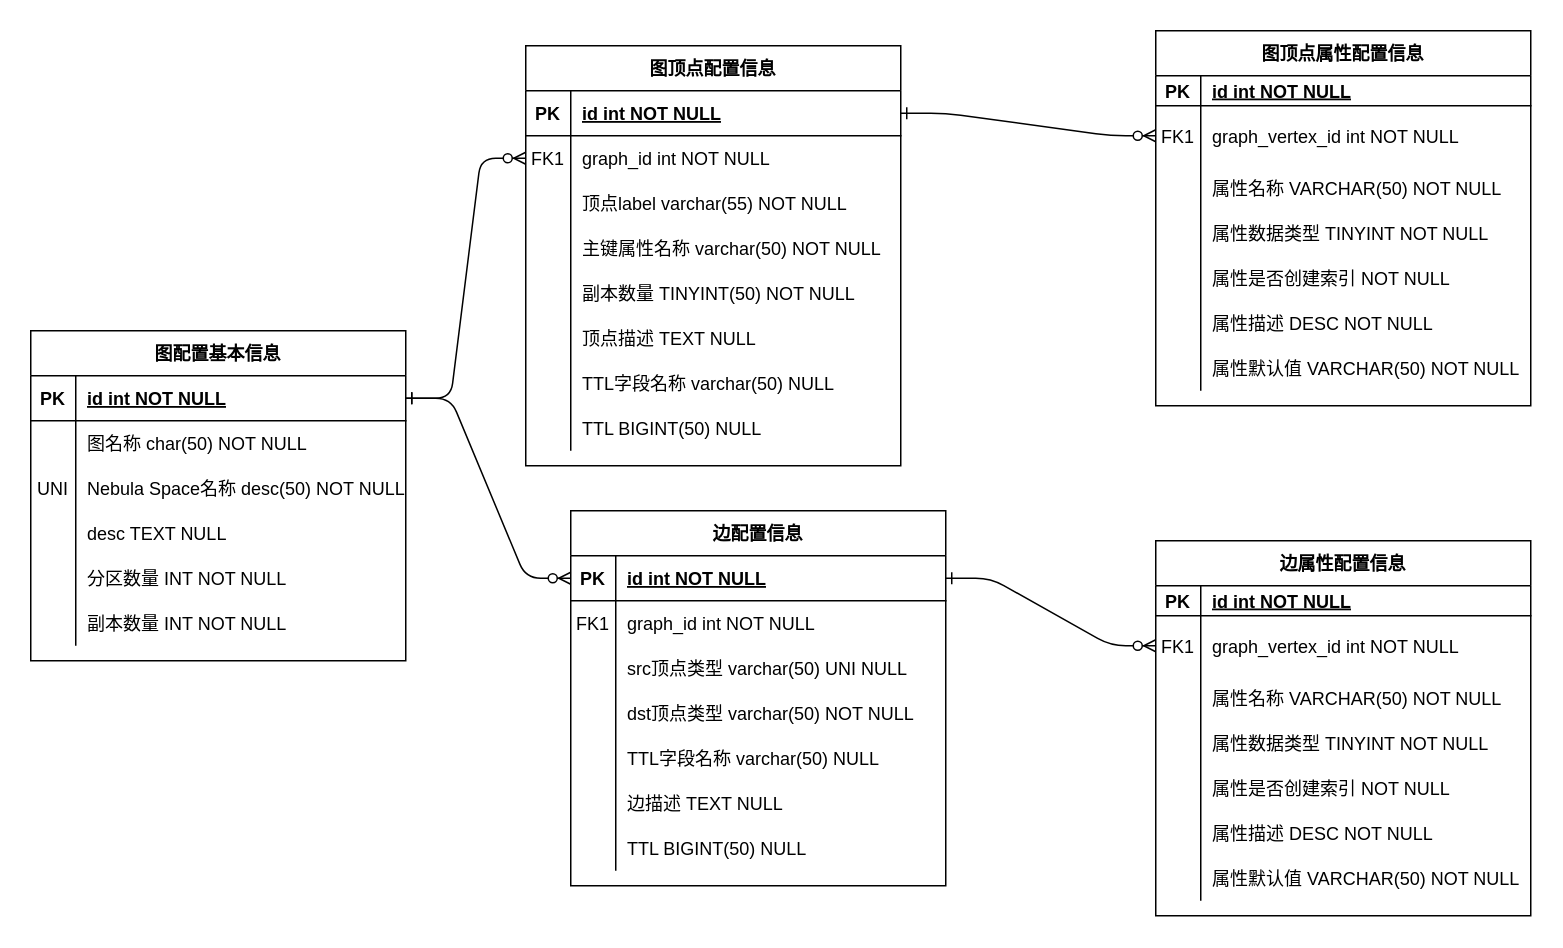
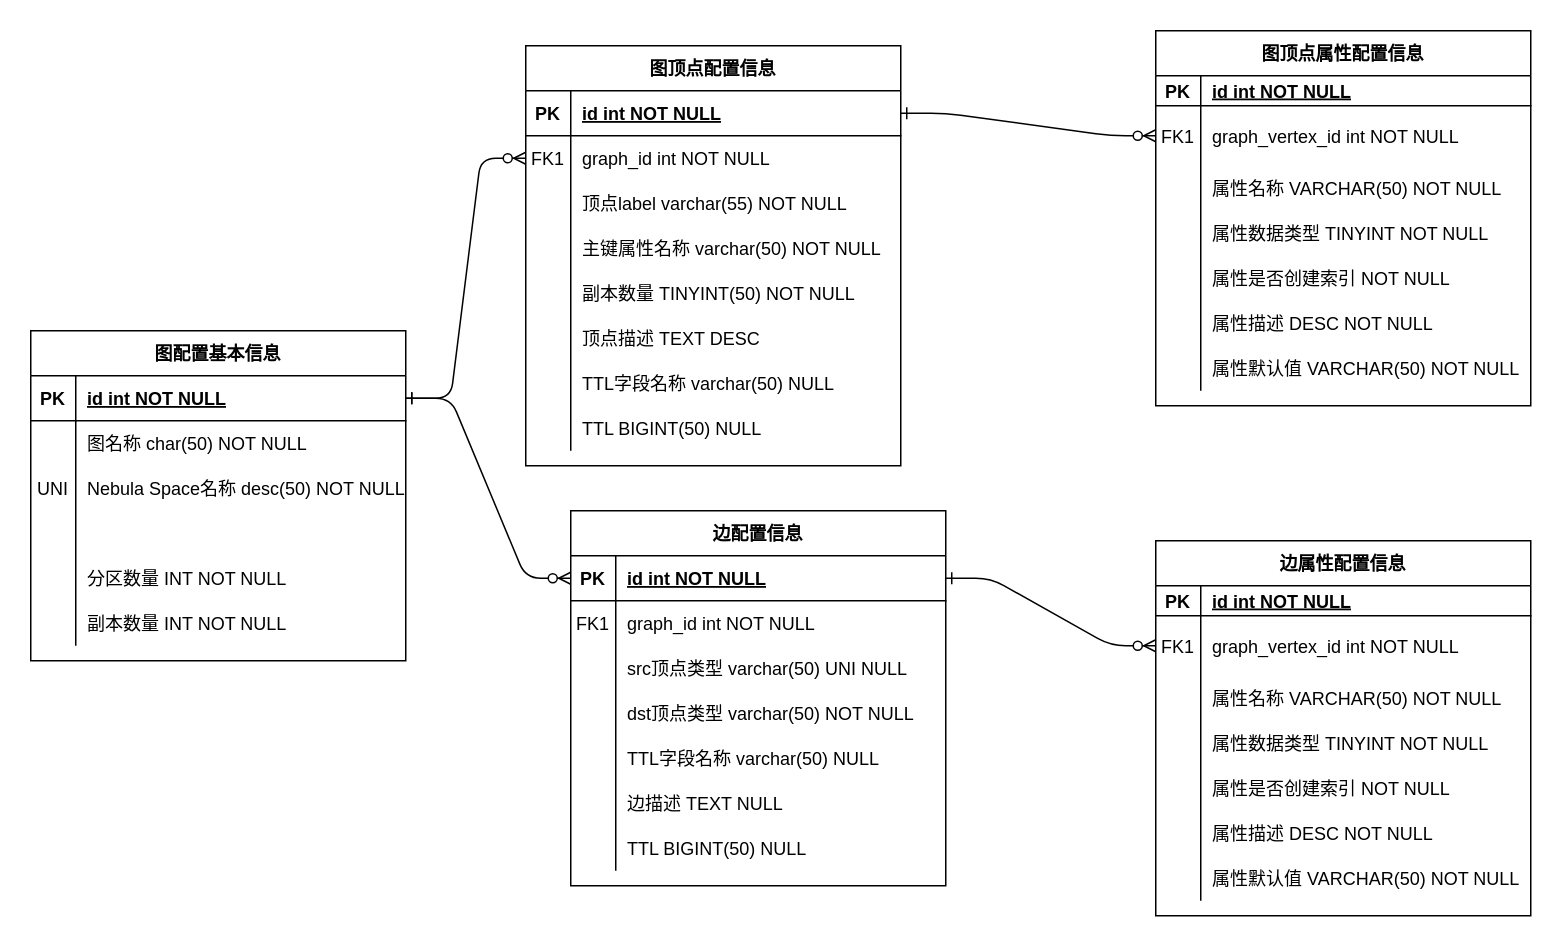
- <mxCell id="22" value="顶点描述 TEXT NULL" style="shape=partialRectangle;overflow=hidden;connectable=0;fillColor=none;top=0;left=0;bottom=0;right=0;align=left;spacingLeft=6;" vertex="1" parent="20"><mxGeometry x="30" width="220" height="30" as="geometry" /></mxCell>
+ <mxCell id="22" value="顶点描述 TEXT DESC" style="shape=partialRectangle;overflow=hidden;connectable=0;fillColor=none;top=0;left=0;bottom=0;right=0;align=left;spacingLeft=6;" vertex="1" parent="20"><mxGeometry x="30" width="220" height="30" as="geometry" /></mxCell>
- <mxCell id="63" value="desc TEXT NULL" style="shape=partialRectangle;overflow=hidden;connectable=0;fillColor=none;top=0;left=0;bottom=0;right=0;align=left;spacingLeft=6;" vertex="1" parent="61"><mxGeometry x="30" width="220" height="30" as="geometry" /></mxCell>
